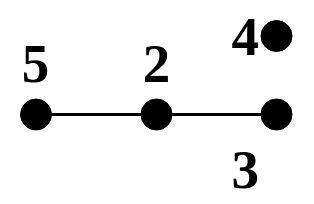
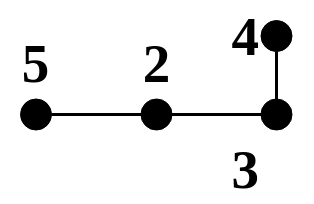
+ <mxCell id="2" value="" style="edgeStyle=none;rounded=0;jumpStyle=none;orthogonalLoop=1;jettySize=auto;html=1;startArrow=none;startFill=0;endArrow=none;endFill=0;strokeColor=#000000;strokeWidth=3;fontSize=55;fontStyle=1;fontFamily=Palatino;" parent="1" source="4" target="7" edge="1"><mxGeometry relative="1" as="geometry" /></mxCell>
